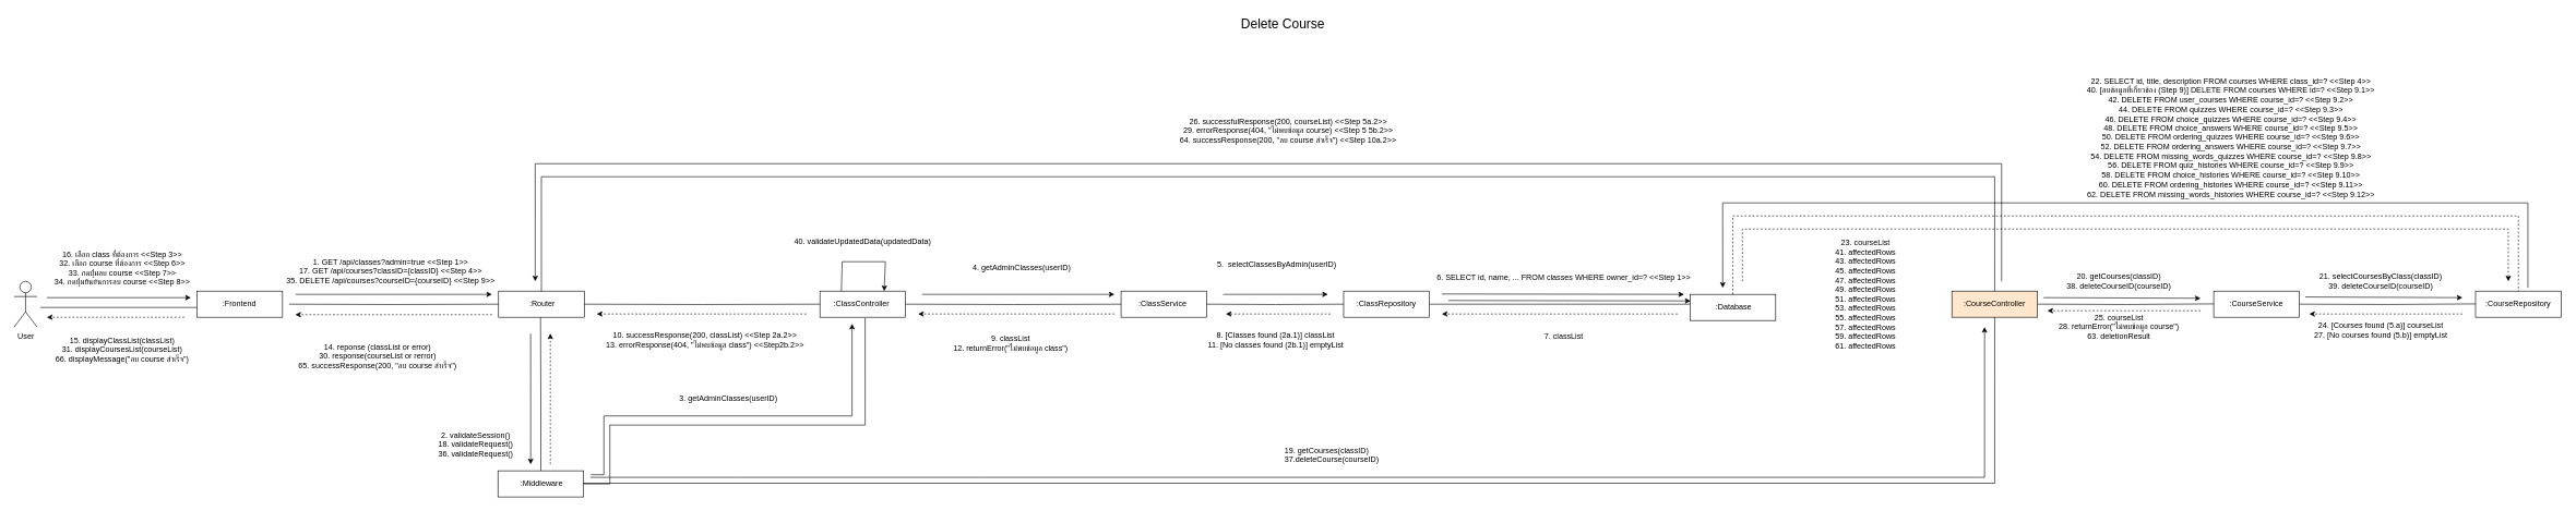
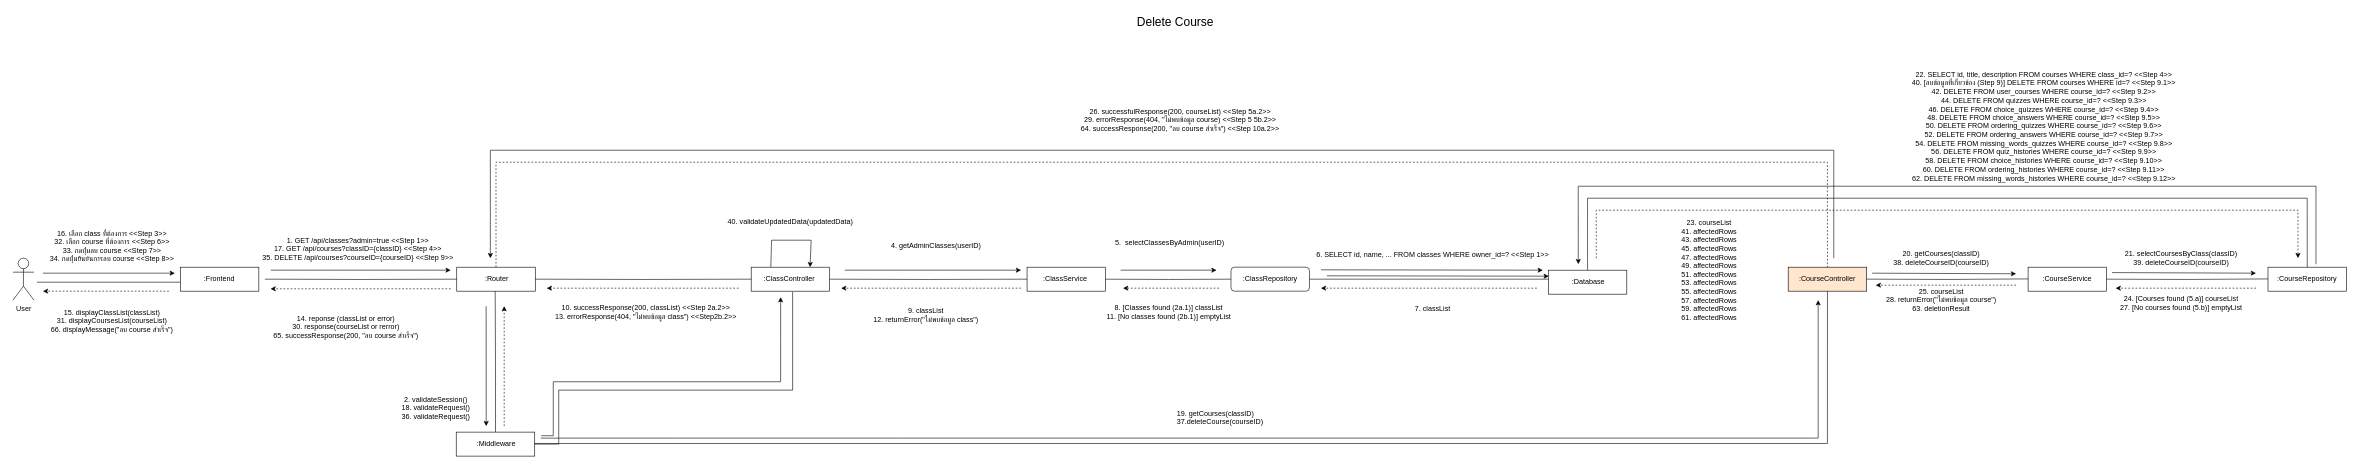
- <mxCell id="68" style="edgeStyle=orthogonalEdgeStyle;rounded=0;orthogonalLoop=1;jettySize=auto;html=1;endArrow=none;startFill=0;exitX=0.5;exitY=0;exitDx=0;exitDy=0;entryX=0.5;entryY=0;entryDx=0;entryDy=0;" edge="1" parent="1" source="7" target="50"><mxGeometry relative="1" as="geometry"><mxPoint x="3850.09" y="435" as="targetPoint" /><mxPoint x="2650.09" y="440" as="sourcePoint" /><Array as="points"><mxPoint x="825.09" y="270" /><mxPoint x="3046.09" y="270" /></Array></mxGeometry></mxCell>
+ <mxCell id="68" style="edgeStyle=orthogonalEdgeStyle;rounded=0;orthogonalLoop=1;jettySize=auto;html=1;endArrow=none;startFill=0;exitX=0.5;exitY=0;exitDx=0;exitDy=0;entryX=0.5;entryY=0;entryDx=0;entryDy=0;dashed=1;" edge="1" parent="1" source="7" target="50"><mxGeometry relative="1" as="geometry"><mxPoint x="3850.09" y="435" as="targetPoint" /><mxPoint x="2650.09" y="440" as="sourcePoint" /><Array as="points"><mxPoint x="825.09" y="270" /><mxPoint x="3046.09" y="270" /></Array></mxGeometry></mxCell>
- <mxCell id="63" style="edgeStyle=orthogonalEdgeStyle;rounded=0;orthogonalLoop=1;jettySize=auto;html=1;endArrow=none;startFill=0;exitX=0.5;exitY=0;exitDx=0;exitDy=0;entryX=0.5;entryY=0;entryDx=0;entryDy=0;dashed=1;" edge="1" parent="1" source="23" target="52"><mxGeometry relative="1" as="geometry"><mxPoint x="3670.09" y="400" as="targetPoint" /><mxPoint x="2690.09" y="355.41" as="sourcePoint" /><Array as="points"><mxPoint x="2646.09" y="330" /><mxPoint x="3846.09" y="330" /></Array></mxGeometry></mxCell>
+ <mxCell id="63" style="edgeStyle=orthogonalEdgeStyle;rounded=0;orthogonalLoop=1;jettySize=auto;html=1;endArrow=none;startFill=0;exitX=0.5;exitY=0;exitDx=0;exitDy=0;entryX=0.5;entryY=0;entryDx=0;entryDy=0;" edge="1" parent="1" source="23" target="52"><mxGeometry relative="1" as="geometry"><mxPoint x="3670.09" y="400" as="targetPoint" /><mxPoint x="2690.09" y="355.41" as="sourcePoint" /><Array as="points"><mxPoint x="2646.09" y="330" /><mxPoint x="3846.09" y="330" /></Array></mxGeometry></mxCell>
- <mxCell id="18" value=":ClassRepository" style="rounded=0;whiteSpace=wrap;html=1;" vertex="1" parent="1"><mxGeometry x="2051" y="445" width="130.91" height="40" as="geometry" /></mxCell>
+ <mxCell id="18" value=":ClassRepository" style="whiteSpace=wrap;html=1;rounded=1;" vertex="1" parent="1"><mxGeometry x="2051" y="445" width="130.91" height="40" as="geometry" /></mxCell>
- <mxCell id="41" value="3. getAdminClasses(userID)" style="text;html=1;align=center;verticalAlign=middle;resizable=0;points=[];autosize=1;strokeColor=none;fillColor=none;" vertex="1" parent="1"><mxGeometry x="1026.09" y="595" width="170" height="30" as="geometry" /></mxCell>
